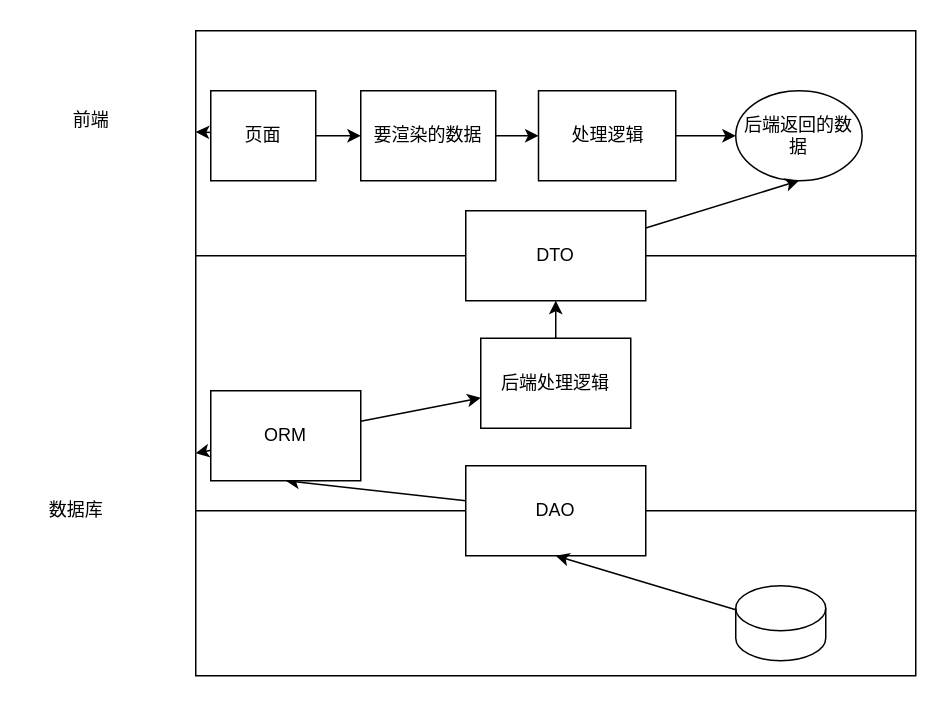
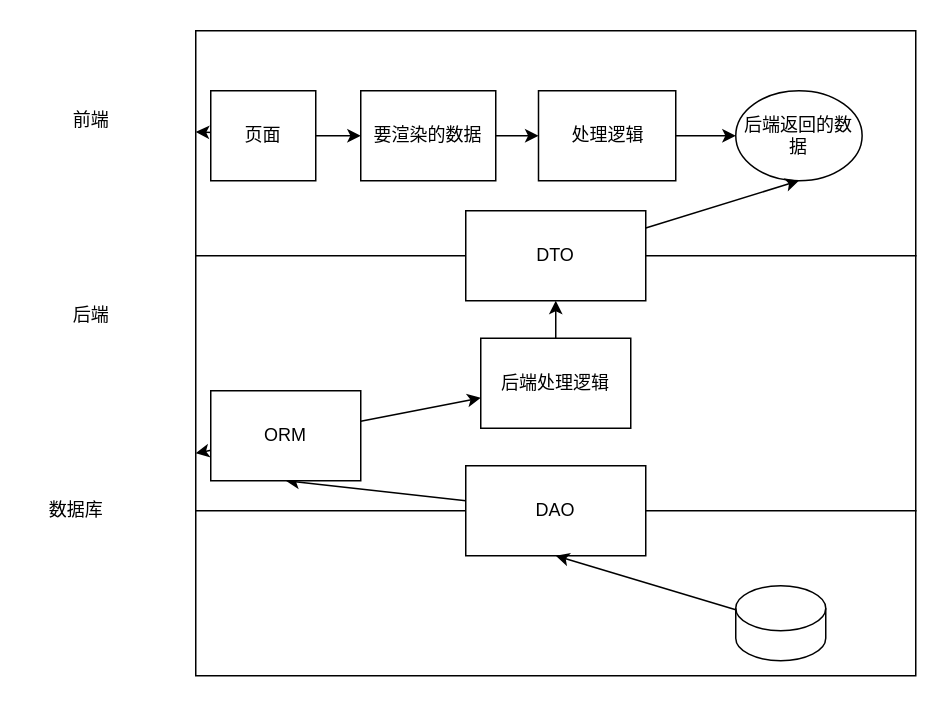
+ <mxCell id="6" value="后端" style="text;html=1;align=center;verticalAlign=middle;resizable=0;points=[];autosize=1;strokeColor=none;fillColor=none;" parent="1" vertex="1"><mxGeometry x="35" y="195" width="50" height="30" as="geometry" /></mxCell>
